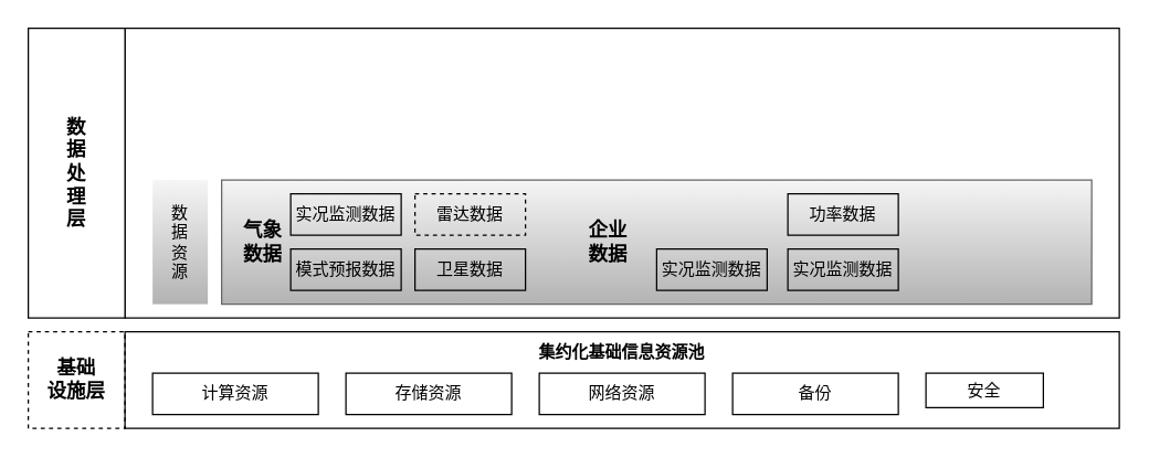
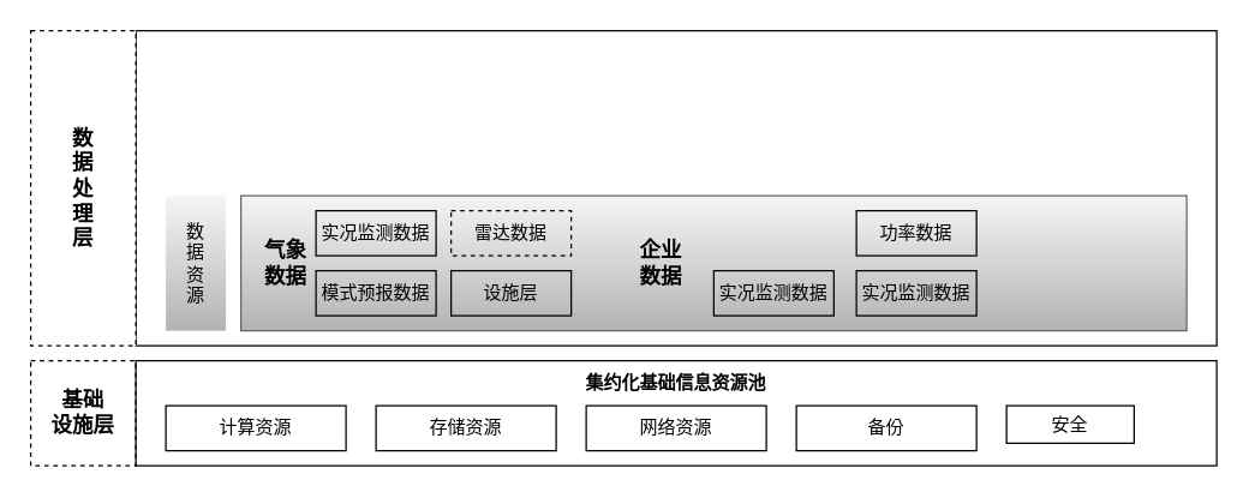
- <mxCell id="13" value="&lt;font style=&quot;font-size: 14px;&quot;&gt;&lt;b style=&quot;&quot;&gt;数&lt;/b&gt;&lt;/font&gt;&lt;div&gt;&lt;font style=&quot;font-size: 14px;&quot;&gt;&lt;b&gt;据&lt;/b&gt;&lt;/font&gt;&lt;/div&gt;&lt;div&gt;&lt;font style=&quot;font-size: 14px;&quot;&gt;&lt;b&gt;处&lt;/b&gt;&lt;/font&gt;&lt;/div&gt;&lt;div&gt;&lt;font style=&quot;font-size: 14px;&quot;&gt;&lt;b&gt;理&lt;/b&gt;&lt;/font&gt;&lt;/div&gt;&lt;div&gt;&lt;span style=&quot;background-color: initial;&quot;&gt;&lt;font face=&quot;Times New Roman&quot; style=&quot;font-size: 14px;&quot;&gt;&lt;b&gt;层&lt;/b&gt;&lt;/font&gt;&lt;/span&gt;&lt;br&gt;&lt;/div&gt;" style="rounded=0;whiteSpace=wrap;html=1;" vertex="1" parent="1"><mxGeometry x="20" y="20" width="70" height="210" as="geometry" /></mxCell>
+ <mxCell id="13" value="&lt;font style=&quot;font-size: 14px;&quot;&gt;&lt;b style=&quot;&quot;&gt;数&lt;/b&gt;&lt;/font&gt;&lt;div&gt;&lt;font style=&quot;font-size: 14px;&quot;&gt;&lt;b&gt;据&lt;/b&gt;&lt;/font&gt;&lt;/div&gt;&lt;div&gt;&lt;font style=&quot;font-size: 14px;&quot;&gt;&lt;b&gt;处&lt;/b&gt;&lt;/font&gt;&lt;/div&gt;&lt;div&gt;&lt;font style=&quot;font-size: 14px;&quot;&gt;&lt;b&gt;理&lt;/b&gt;&lt;/font&gt;&lt;/div&gt;&lt;div&gt;&lt;span style=&quot;background-color: initial;&quot;&gt;&lt;font face=&quot;Times New Roman&quot; style=&quot;font-size: 14px;&quot;&gt;&lt;b&gt;层&lt;/b&gt;&lt;/font&gt;&lt;/span&gt;&lt;br&gt;&lt;/div&gt;" style="rounded=0;whiteSpace=wrap;html=1;dashed=1;" vertex="1" parent="1"><mxGeometry x="20" y="20" width="70" height="210" as="geometry" /></mxCell>
- <mxCell id="18" value="卫星数据" style="rounded=0;whiteSpace=wrap;html=1;fillColor=none;" vertex="1" parent="1"><mxGeometry x="300" y="180" width="80" height="30" as="geometry" /></mxCell>
+ <mxCell id="18" value="设施层" style="rounded=0;whiteSpace=wrap;html=1;fillColor=none;" vertex="1" parent="1"><mxGeometry x="300" y="180" width="80" height="30" as="geometry" /></mxCell>
